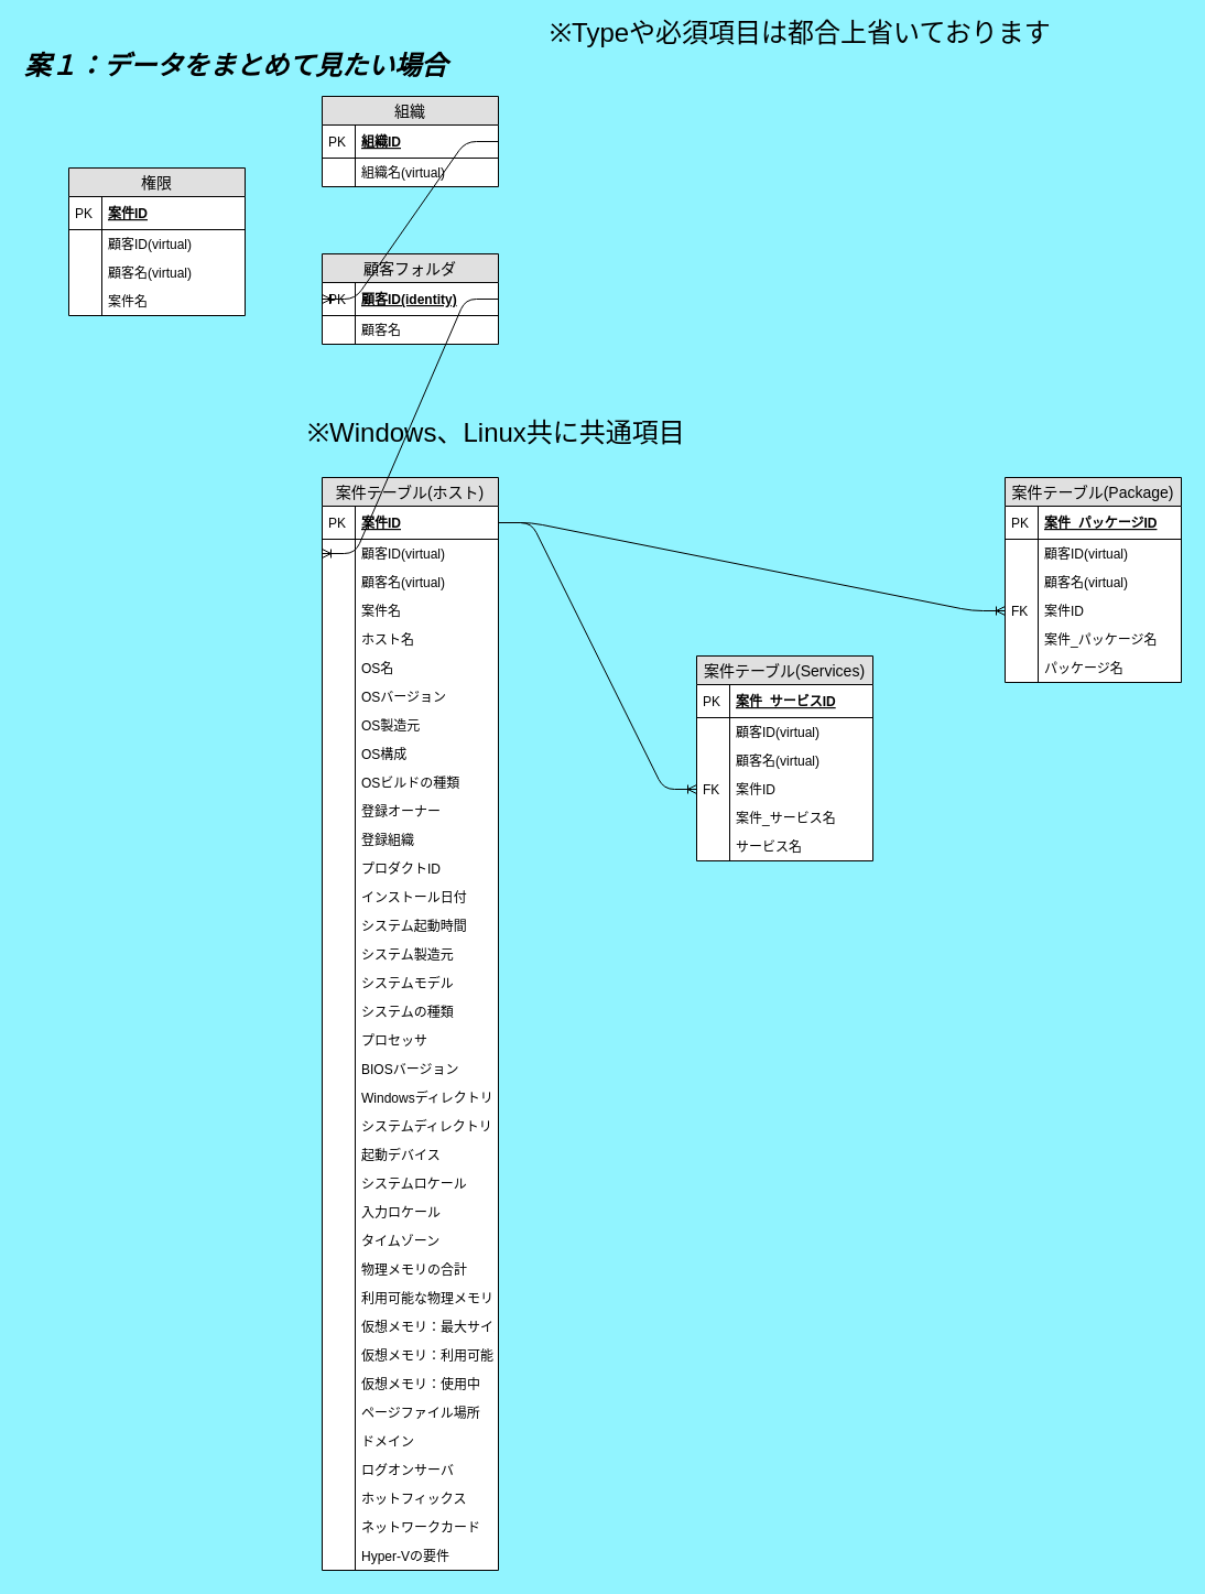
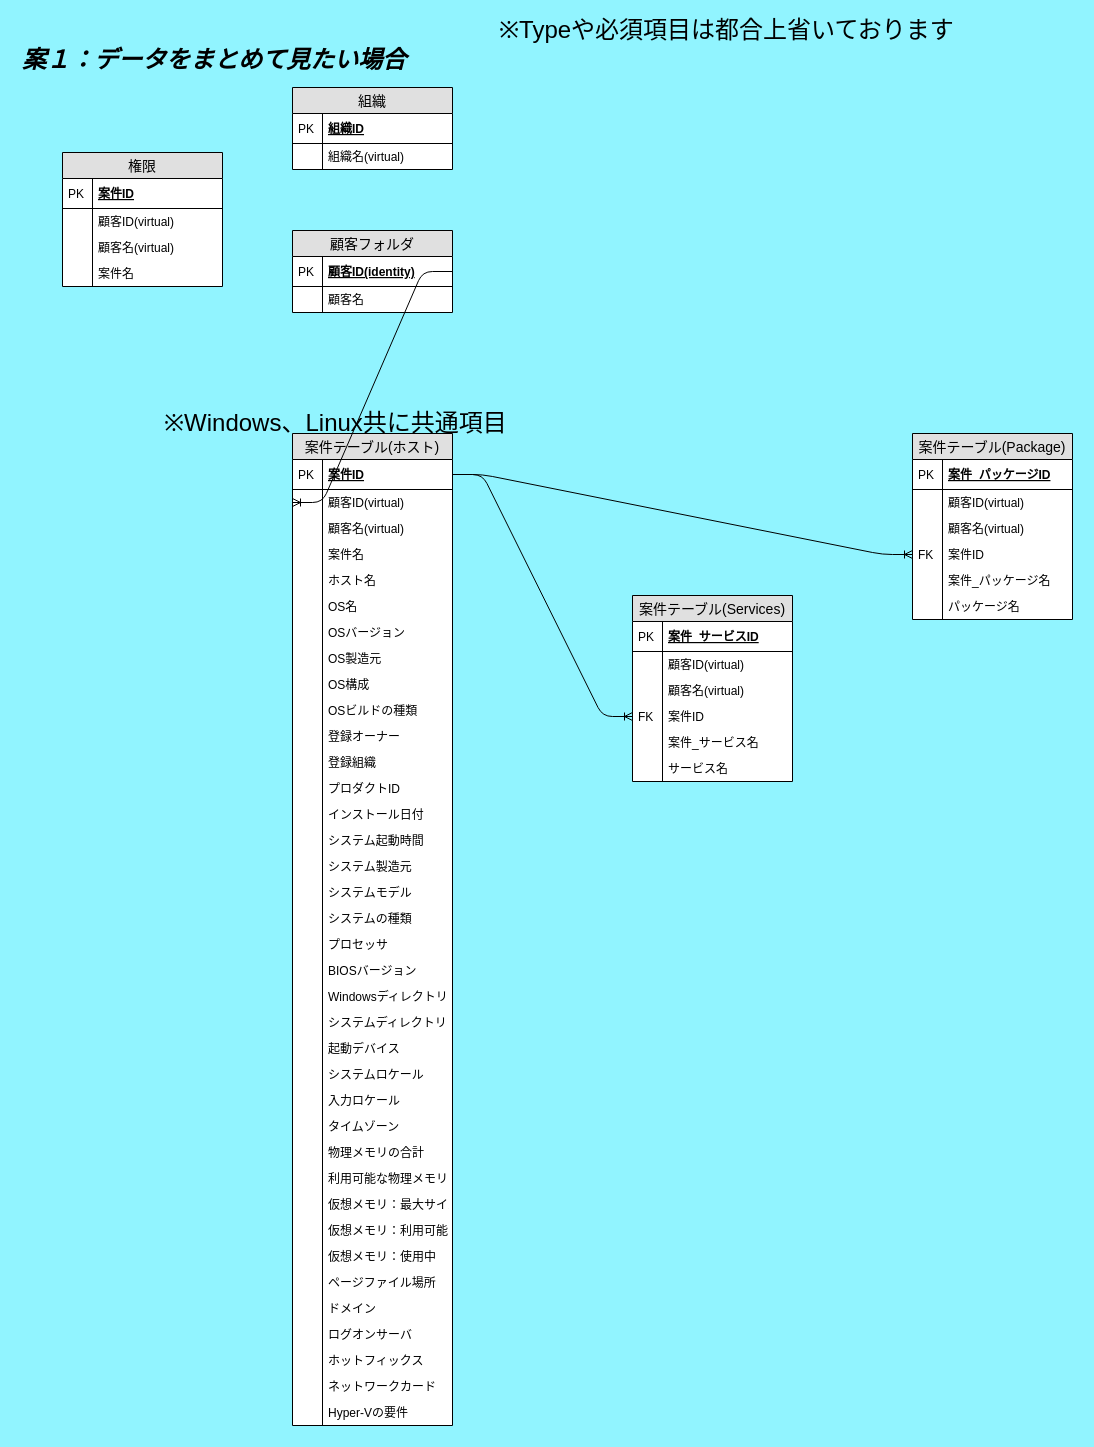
- <mxCell id="99" value="" style="edgeStyle=entityRelationEdgeStyle;fontSize=12;html=1;endArrow=ERoneToMany;entryX=0;entryY=0.5;entryDx=0;entryDy=0;exitX=1;exitY=0.5;exitDx=0;exitDy=0;" parent="1" source="83" target="3" edge="1"><mxGeometry width="100" height="100" relative="1" as="geometry"><mxPoint x="172" y="95" as="sourcePoint" /><mxPoint x="762" y="309" as="targetPoint" /></mxGeometry></mxCell>
- <mxCell id="100" value="&lt;span style=&quot;font-size: 24px&quot;&gt;※Windows、Linux共に共通項目&lt;/span&gt;" style="text;html=1;strokeColor=none;fillColor=none;align=left;verticalAlign=middle;whiteSpace=wrap;rounded=0;glass=0;" parent="1" vertex="1"><mxGeometry x="277" y="383" width="350" height="20" as="geometry" /></mxCell>
+ <mxCell id="100" value="&lt;span style=&quot;font-size: 24px&quot;&gt;※Windows、Linux共に共通項目&lt;/span&gt;" style="text;html=1;strokeColor=none;fillColor=none;align=left;verticalAlign=middle;whiteSpace=wrap;rounded=0;glass=0;" parent="1" vertex="1"><mxGeometry x="162" y="413" width="350" height="20" as="geometry" /></mxCell>
